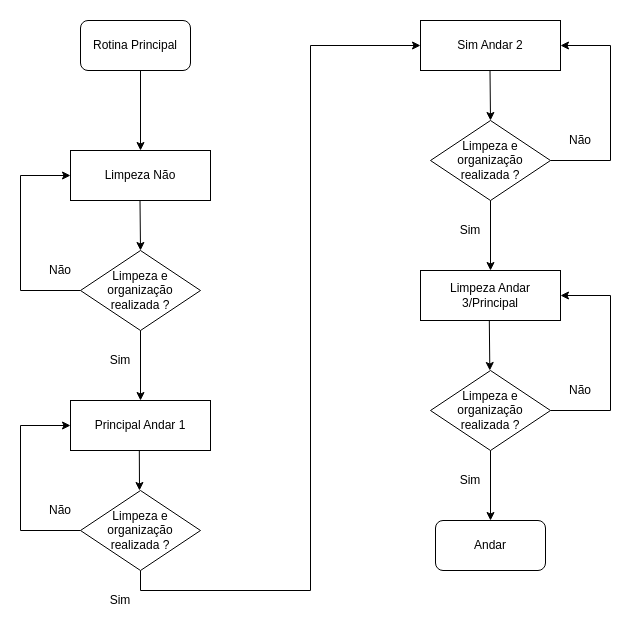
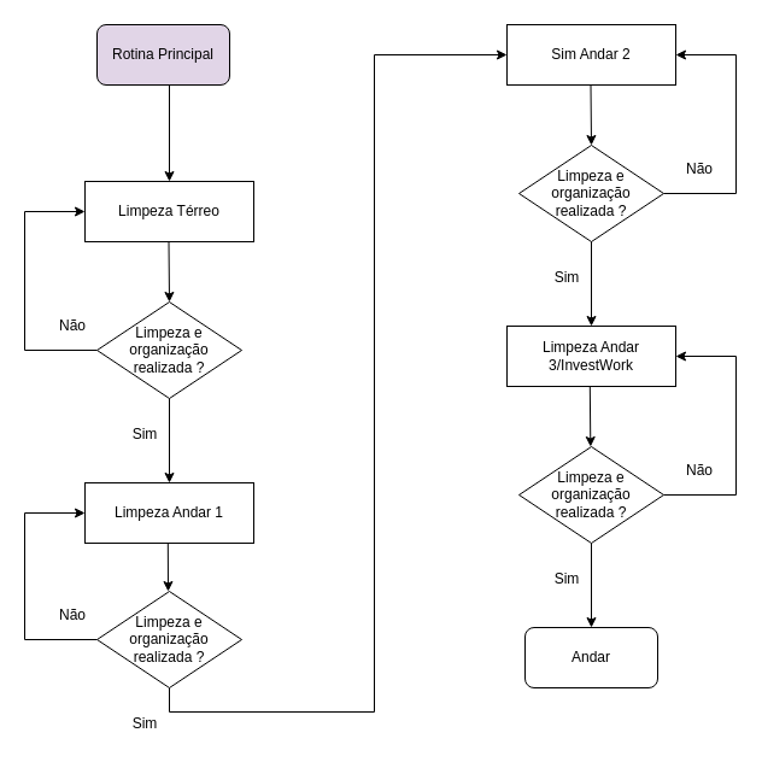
- <mxCell id="2" value="Rotina Principal" style="rounded=1;whiteSpace=wrap;html=1;" vertex="1" parent="1"><mxGeometry x="80" y="20" width="110" height="50" as="geometry" /></mxCell>
+ <mxCell id="2" value="Rotina Principal" style="rounded=1;whiteSpace=wrap;html=1;fillColor=#e1d5e7;" vertex="1" parent="1"><mxGeometry x="80" y="20" width="110" height="50" as="geometry" /></mxCell>
- <mxCell id="4" value="Limpeza Não" style="rounded=0;whiteSpace=wrap;html=1;" vertex="1" parent="1"><mxGeometry x="70" y="150" width="140" height="50" as="geometry" /></mxCell>
+ <mxCell id="4" value="Limpeza Térreo" style="rounded=0;whiteSpace=wrap;html=1;" vertex="1" parent="1"><mxGeometry x="70" y="150" width="140" height="50" as="geometry" /></mxCell>
- <mxCell id="28" value="Limpeza Andar 3/Principal" style="rounded=0;whiteSpace=wrap;html=1;" vertex="1" parent="1"><mxGeometry x="420" y="270" width="140" height="50" as="geometry" /></mxCell>
+ <mxCell id="28" value="Limpeza Andar 3/InvestWork" style="rounded=0;whiteSpace=wrap;html=1;" vertex="1" parent="1"><mxGeometry x="420" y="270" width="140" height="50" as="geometry" /></mxCell>
- <mxCell id="12" value="Principal Andar 1" style="rounded=0;whiteSpace=wrap;html=1;" vertex="1" parent="1"><mxGeometry x="70" y="400" width="140" height="50" as="geometry" /></mxCell>
+ <mxCell id="12" value="Limpeza Andar 1" style="rounded=0;whiteSpace=wrap;html=1;" vertex="1" parent="1"><mxGeometry x="70" y="400" width="140" height="50" as="geometry" /></mxCell>
